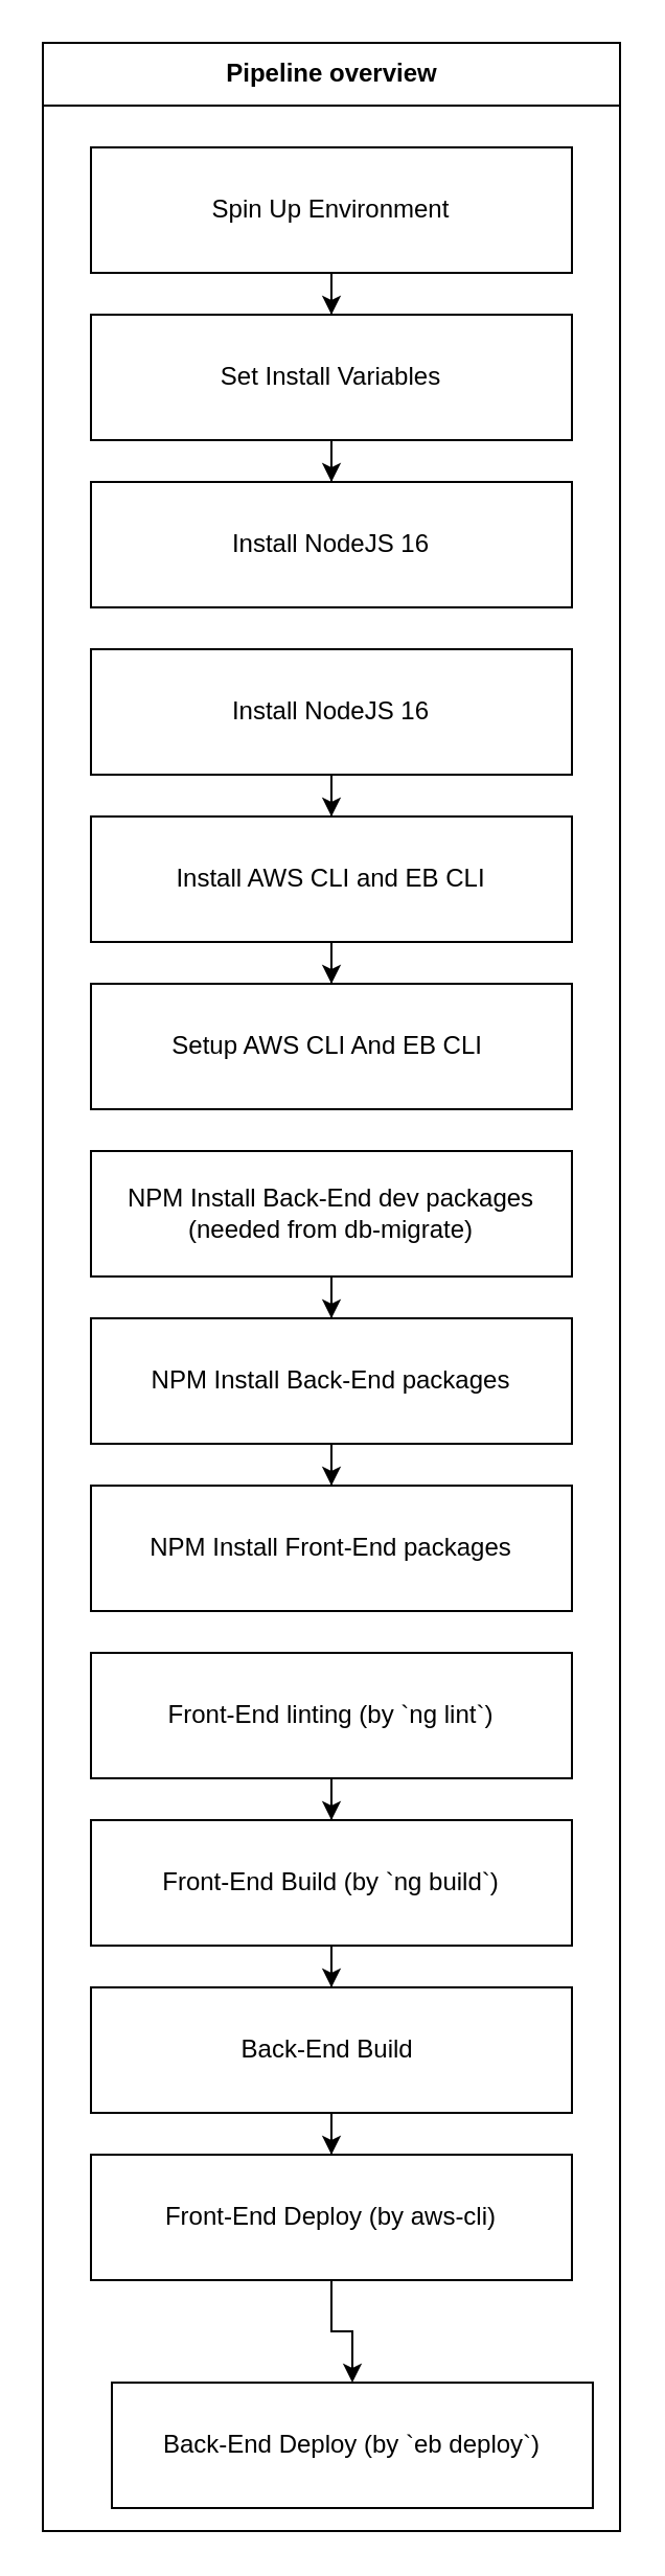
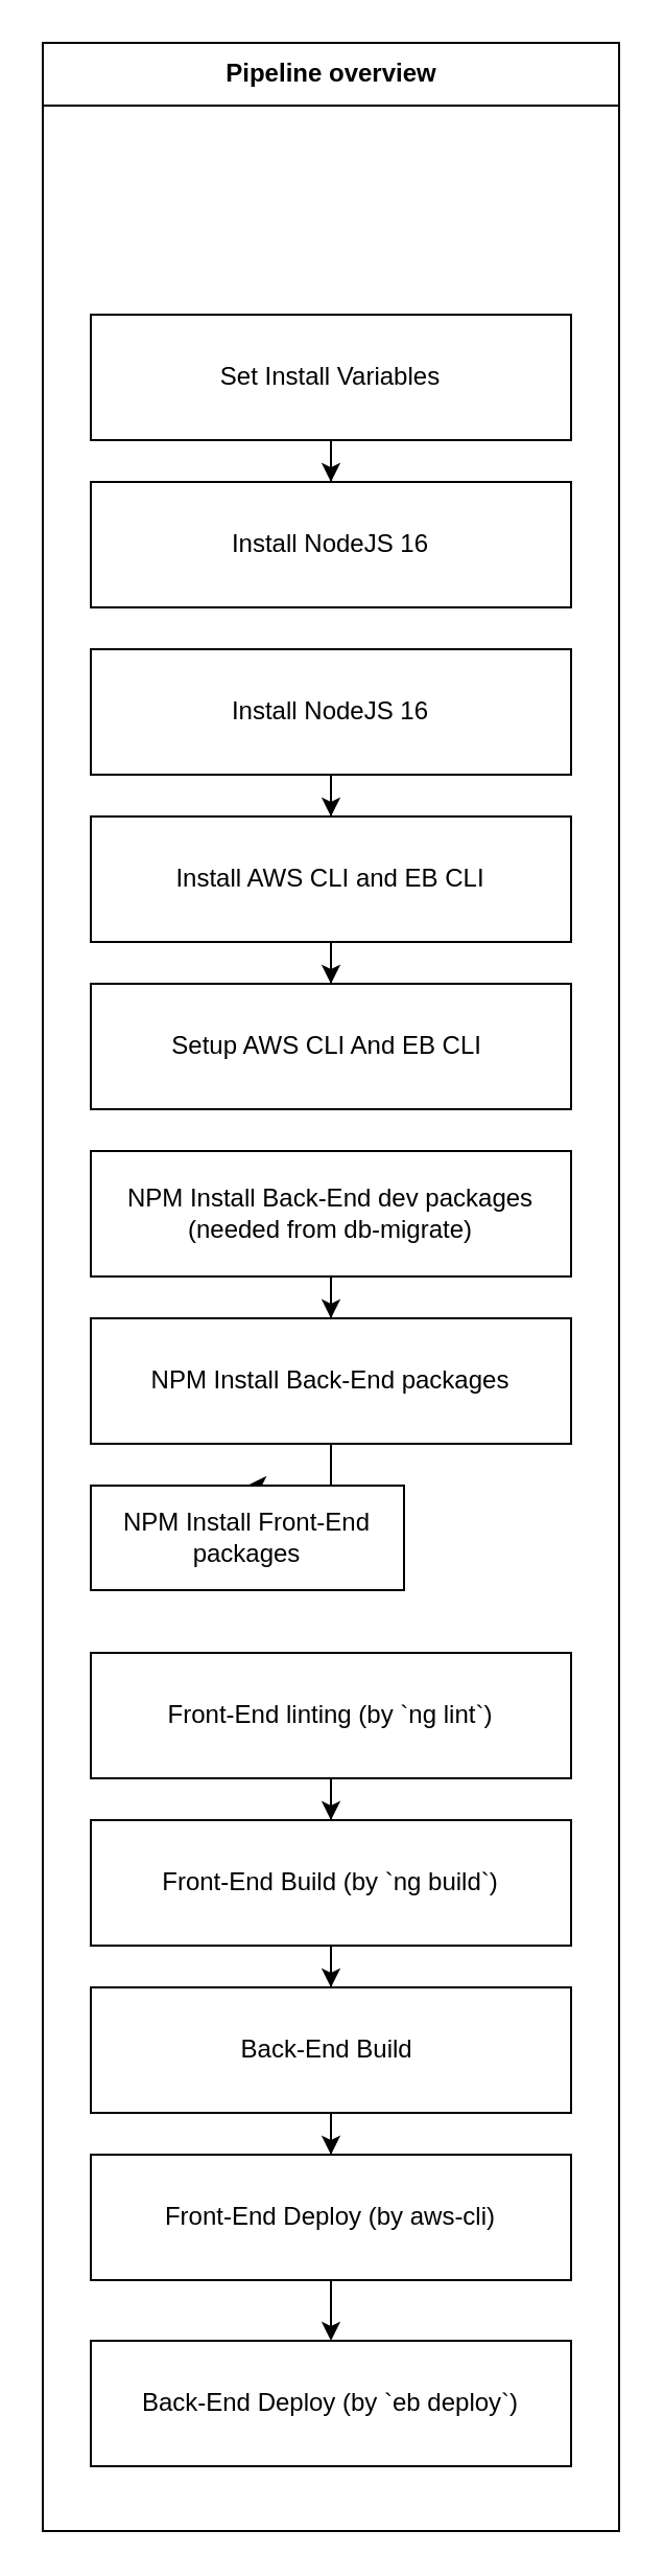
- <mxCell id="4" value="Spin Up Environment" style="rounded=0;whiteSpace=wrap;html=1;" vertex="1" parent="2"><mxGeometry x="23" y="50" width="230" height="60" as="geometry" /></mxCell>
- <mxCell id="3" style="edgeStyle=orthogonalEdgeStyle;rounded=0;orthogonalLoop=1;jettySize=auto;html=1;" edge="1" parent="2" source="4" target="6"><mxGeometry relative="1" as="geometry" /></mxCell>
- <mxCell id="17" value="NPM Install Front-End packages" style="rounded=0;whiteSpace=wrap;html=1;" vertex="1" parent="2"><mxGeometry x="23" y="690" width="230" height="60" as="geometry" /></mxCell>
+ <mxCell id="17" value="NPM Install Front-End packages" style="rounded=0;whiteSpace=wrap;html=1;" vertex="1" parent="2"><mxGeometry x="23" y="690" width="150" height="50" as="geometry" /></mxCell>
- <mxCell id="26" value="Back-End Deploy (by `eb deploy`)" style="rounded=0;whiteSpace=wrap;html=1;" vertex="1" parent="2"><mxGeometry x="33" y="1119" width="230" height="60" as="geometry" /></mxCell>
+ <mxCell id="26" value="Back-End Deploy (by `eb deploy`)" style="rounded=0;whiteSpace=wrap;html=1;" vertex="1" parent="2"><mxGeometry x="23" y="1099" width="230" height="60" as="geometry" /></mxCell>
